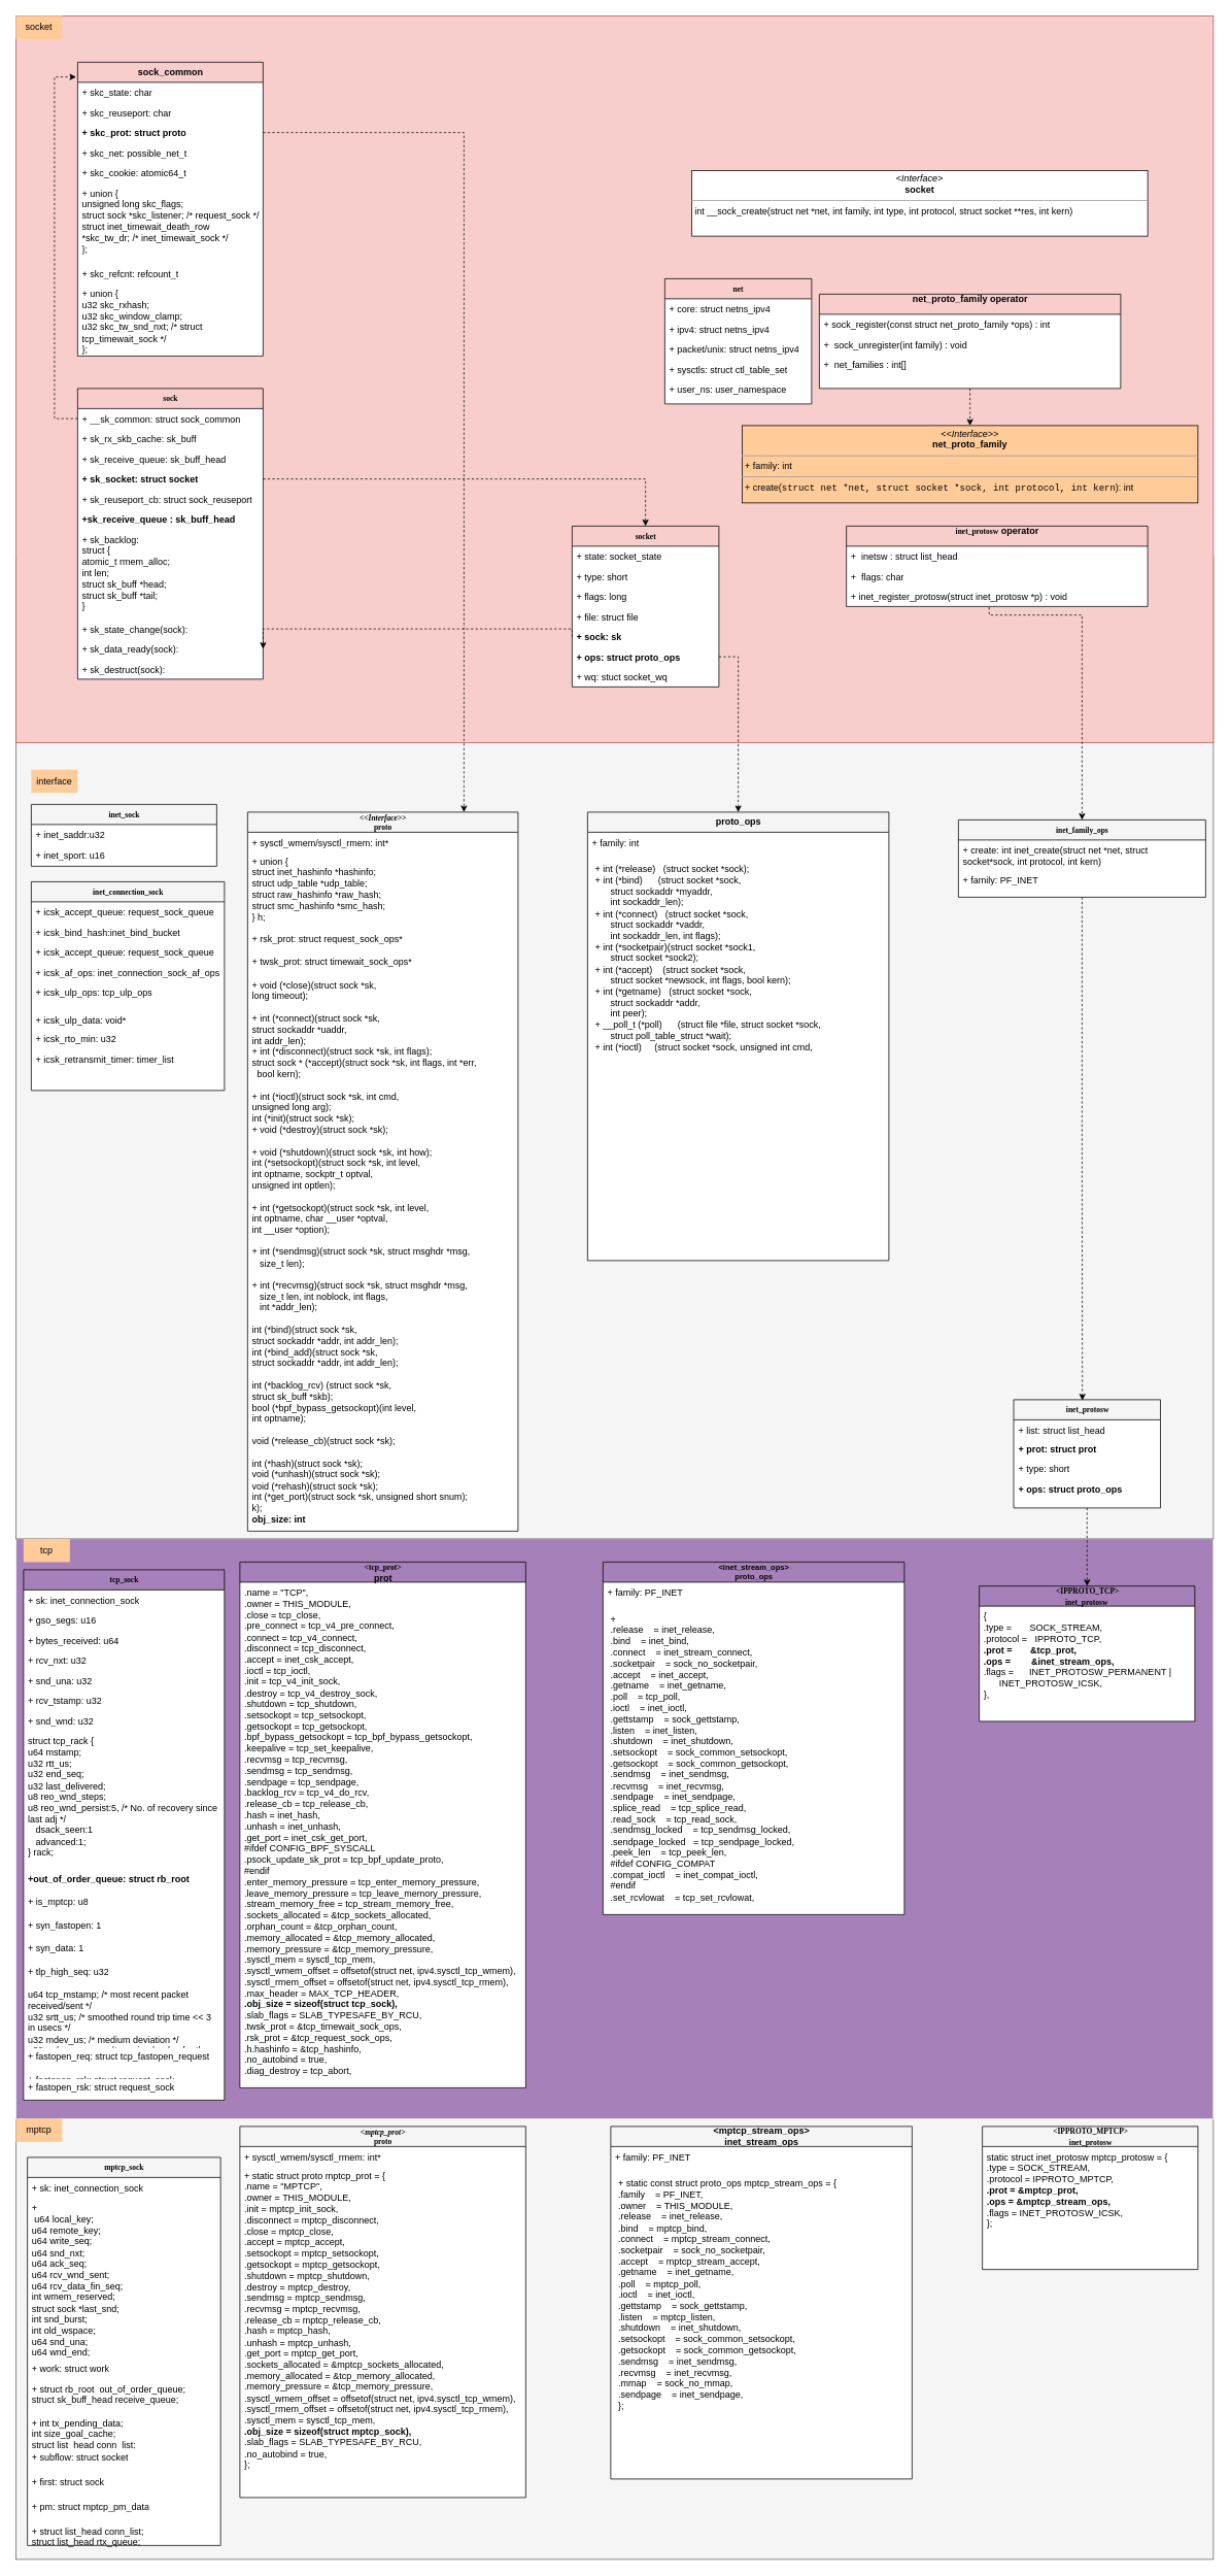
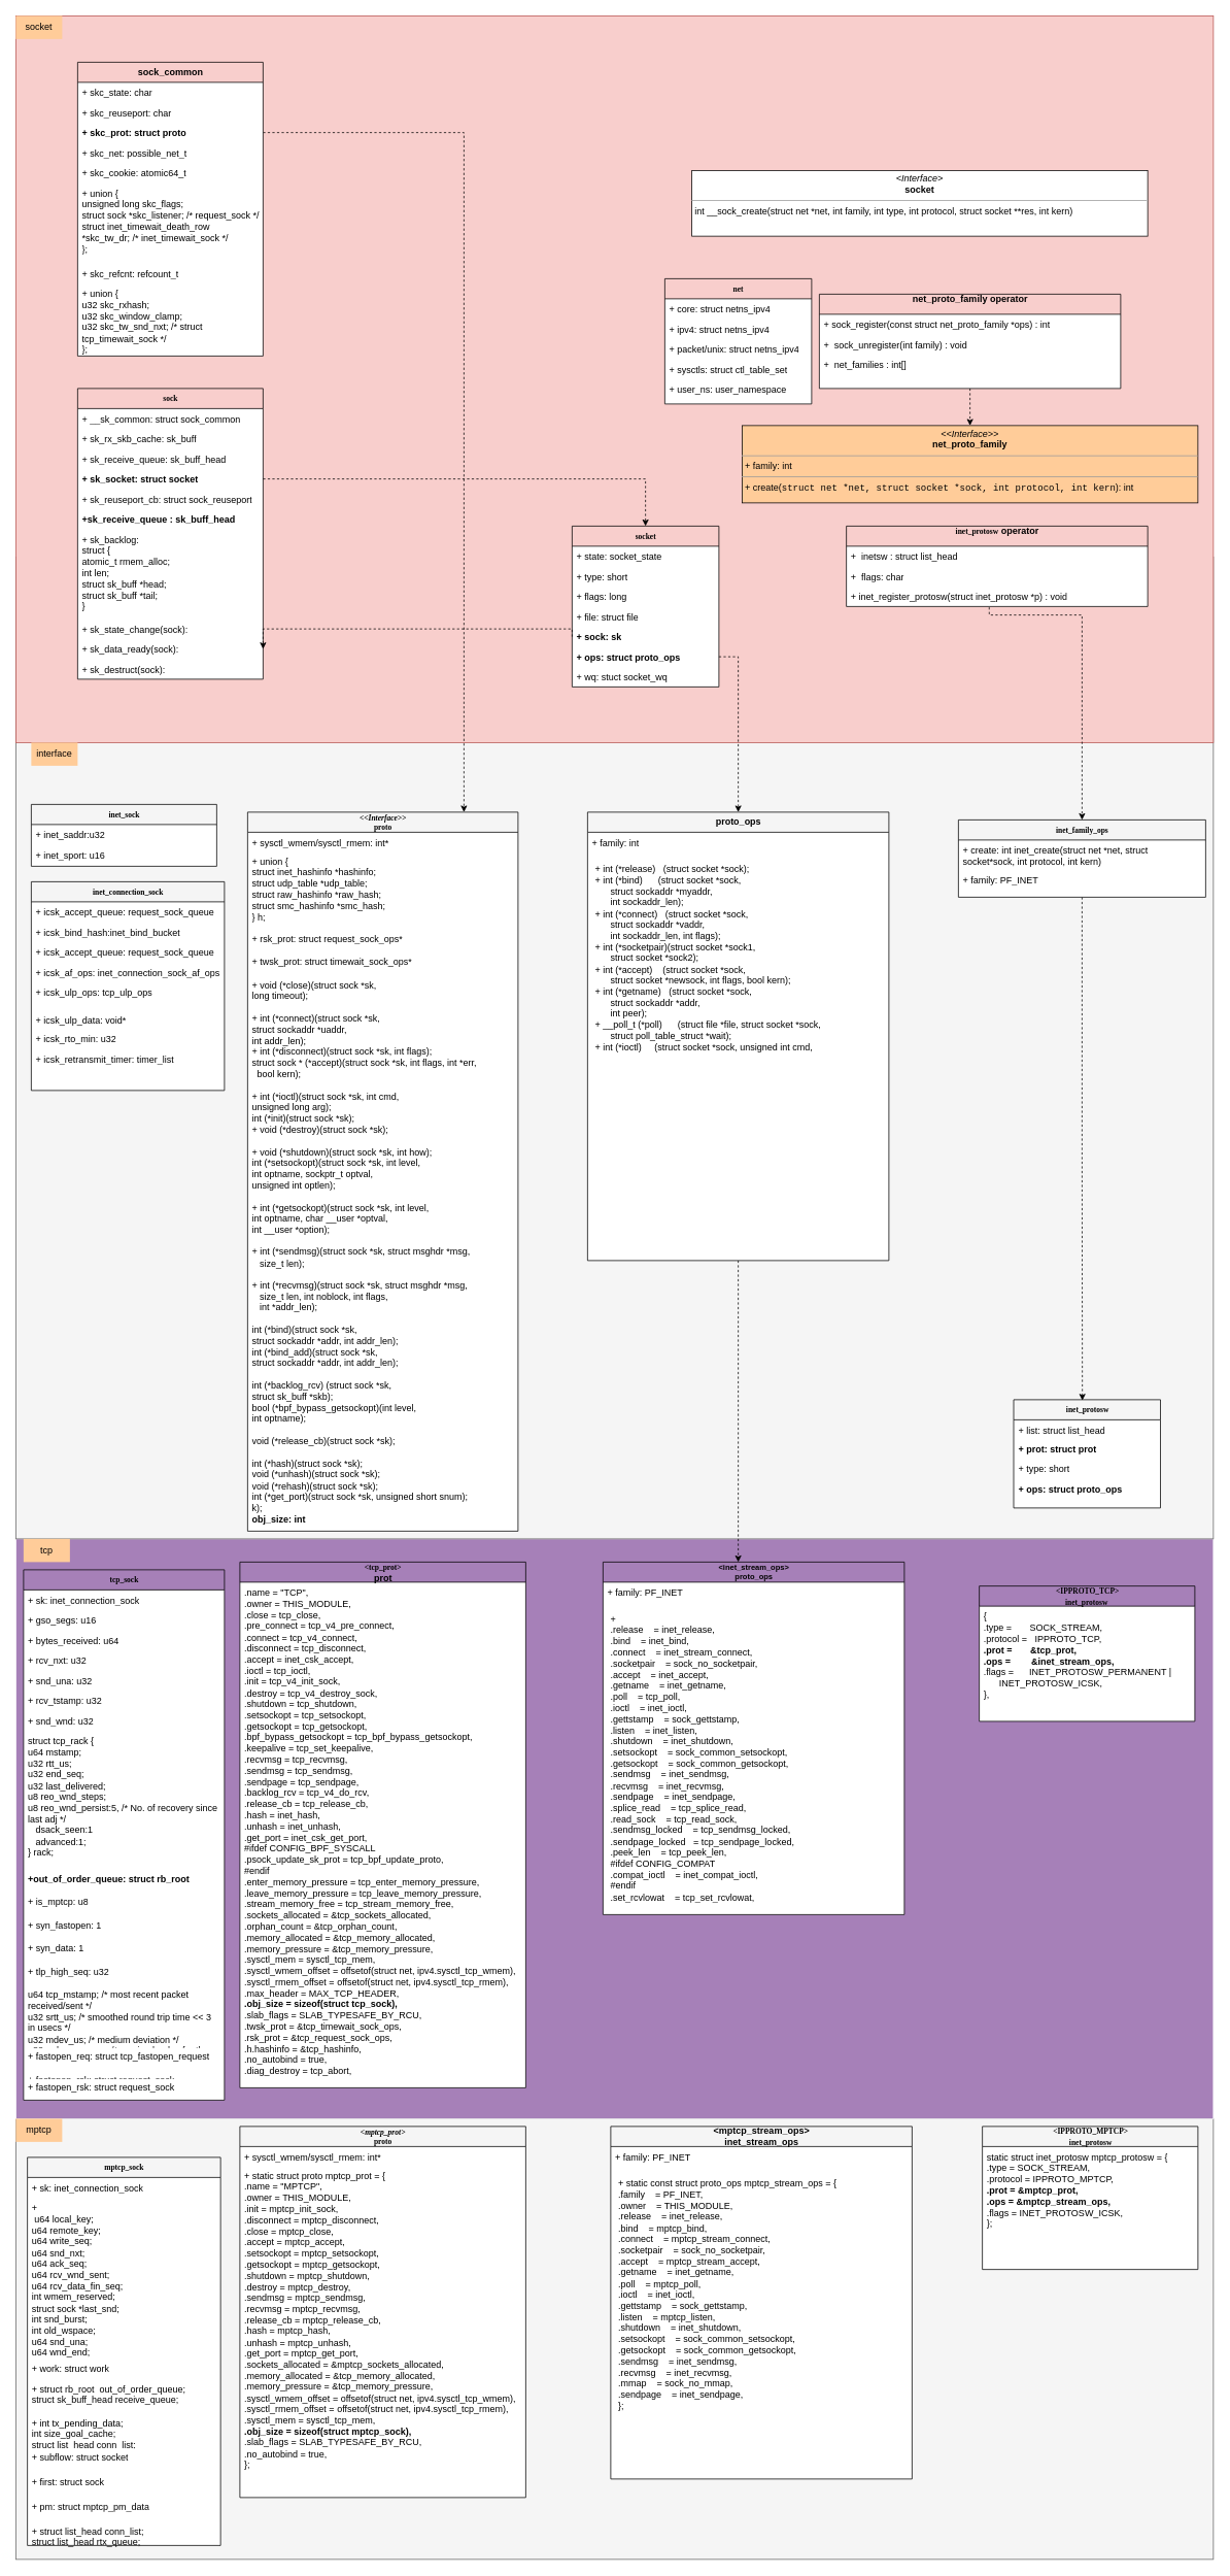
- <mxCell id="91" style="edgeStyle=orthogonalEdgeStyle;rounded=0;orthogonalLoop=1;jettySize=auto;html=1;exitX=0;exitY=0.5;exitDx=0;exitDy=0;entryX=-0.008;entryY=0.05;entryDx=0;entryDy=0;dashed=1;fontSize=12;fontColor=#000000;startFill=1;entryPerimeter=0;" edge="1" parent="1" source="71" target="82"><mxGeometry relative="1" as="geometry"><Array as="points"><mxPoint x="70" y="541" /><mxPoint x="70" y="99" /></Array></mxGeometry></mxCell>
- <mxCell id="93" value="interface" style="text;html=1;strokeColor=none;fillColor=#FFCC99;align=center;verticalAlign=middle;whiteSpace=wrap;rounded=0;labelBackgroundColor=none;fontSize=12;fontColor=#000000;" vertex="1" parent="1"><mxGeometry x="40" y="995" width="60" height="30" as="geometry" /></mxCell>
+ <mxCell id="93" value="interface" style="text;html=1;strokeColor=none;fillColor=#FFCC99;align=center;verticalAlign=middle;whiteSpace=wrap;rounded=0;labelBackgroundColor=none;fontSize=12;fontColor=#000000;" vertex="1" parent="1"><mxGeometry x="40" y="960" width="60" height="30" as="geometry" /></mxCell>
+ <mxCell id="41" value="" style="edgeStyle=orthogonalEdgeStyle;rounded=0;orthogonalLoop=1;jettySize=auto;html=1;dashed=1;fontSize=12;fontColor=#000000;startFill=1;" edge="1" parent="1" source="42" target="45"><mxGeometry relative="1" as="geometry"><Array as="points"><mxPoint x="955" y="1860" /><mxPoint x="955" y="1860" /></Array></mxGeometry></mxCell>
- <mxCell id="23" value="" style="edgeStyle=orthogonalEdgeStyle;rounded=0;orthogonalLoop=1;jettySize=auto;html=1;dashed=1;fontSize=12;fontColor=#000000;startFill=1;entryX=0.5;entryY=0;entryDx=0;entryDy=0;" edge="1" parent="1" source="24" target="33"><mxGeometry relative="1" as="geometry" /></mxCell>
